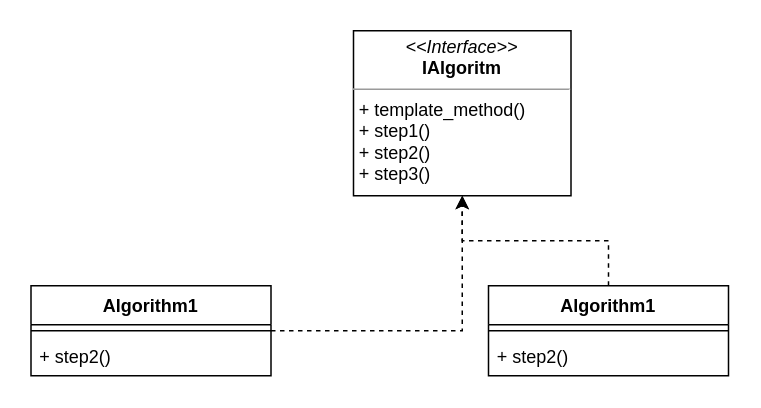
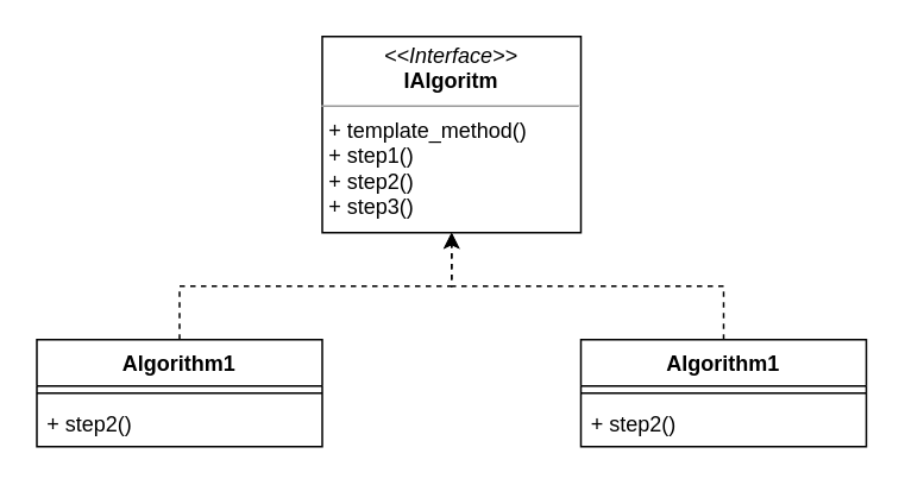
- <mxCell id="2" value="&lt;p style=&quot;margin: 0px ; margin-top: 4px ; text-align: center&quot;&gt;&lt;i&gt;&amp;lt;&amp;lt;Interface&amp;gt;&amp;gt;&lt;/i&gt;&lt;br&gt;&lt;b&gt;IAlgoritm&lt;/b&gt;&lt;/p&gt;&lt;hr size=&quot;1&quot;&gt;&lt;p style=&quot;margin: 0px ; margin-left: 4px&quot;&gt;&lt;span style=&quot;text-align: center&quot;&gt;+ template_method()&lt;/span&gt;&lt;br&gt;&lt;/p&gt;&lt;p style=&quot;margin: 0px ; margin-left: 4px&quot;&gt;&lt;span style=&quot;text-align: center&quot;&gt;+ step1()&lt;/span&gt;&lt;/p&gt;&lt;p style=&quot;margin: 0px ; margin-left: 4px&quot;&gt;&lt;span style=&quot;text-align: center&quot;&gt;+ step2()&lt;/span&gt;&lt;/p&gt;&lt;p style=&quot;margin: 0px ; margin-left: 4px&quot;&gt;&lt;span style=&quot;text-align: center&quot;&gt;+ step3()&lt;/span&gt;&lt;/p&gt;" style="verticalAlign=top;align=left;overflow=fill;fontSize=12;fontFamily=Helvetica;html=1;" parent="1" vertex="1"><mxGeometry x="235" y="20" width="145" height="110" as="geometry" /></mxCell>
+ <mxCell id="2" value="&lt;p style=&quot;margin: 0px ; margin-top: 4px ; text-align: center&quot;&gt;&lt;i&gt;&amp;lt;&amp;lt;Interface&amp;gt;&amp;gt;&lt;/i&gt;&lt;br&gt;&lt;b&gt;IAlgoritm&lt;/b&gt;&lt;/p&gt;&lt;hr size=&quot;1&quot;&gt;&lt;p style=&quot;margin: 0px ; margin-left: 4px&quot;&gt;&lt;span style=&quot;text-align: center&quot;&gt;+ template_method()&lt;/span&gt;&lt;br&gt;&lt;/p&gt;&lt;p style=&quot;margin: 0px ; margin-left: 4px&quot;&gt;&lt;span style=&quot;text-align: center&quot;&gt;+ step1()&lt;/span&gt;&lt;/p&gt;&lt;p style=&quot;margin: 0px ; margin-left: 4px&quot;&gt;&lt;span style=&quot;text-align: center&quot;&gt;+ step2()&lt;/span&gt;&lt;/p&gt;&lt;p style=&quot;margin: 0px ; margin-left: 4px&quot;&gt;&lt;span style=&quot;text-align: center&quot;&gt;+ step3()&lt;/span&gt;&lt;/p&gt;" style="verticalAlign=top;align=left;overflow=fill;fontSize=12;fontFamily=Helvetica;html=1;" parent="1" vertex="1"><mxGeometry x="180" y="20" width="145" height="110" as="geometry" /></mxCell>
